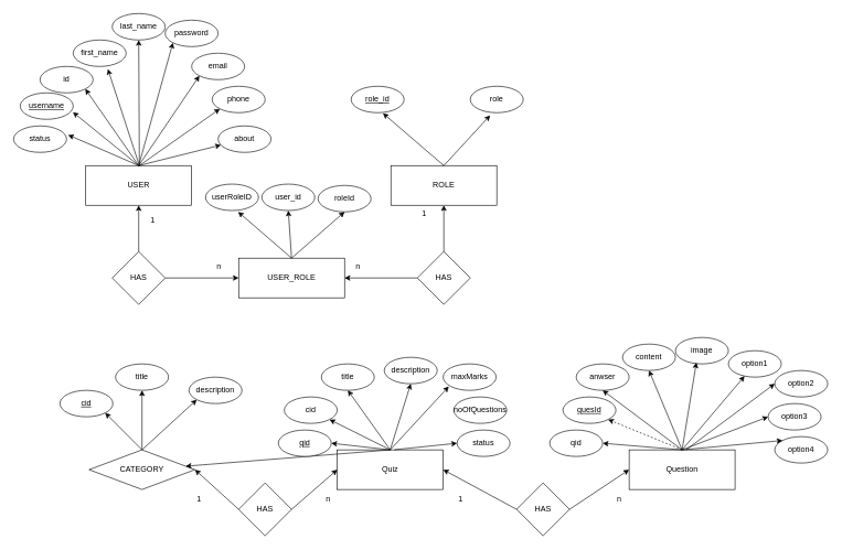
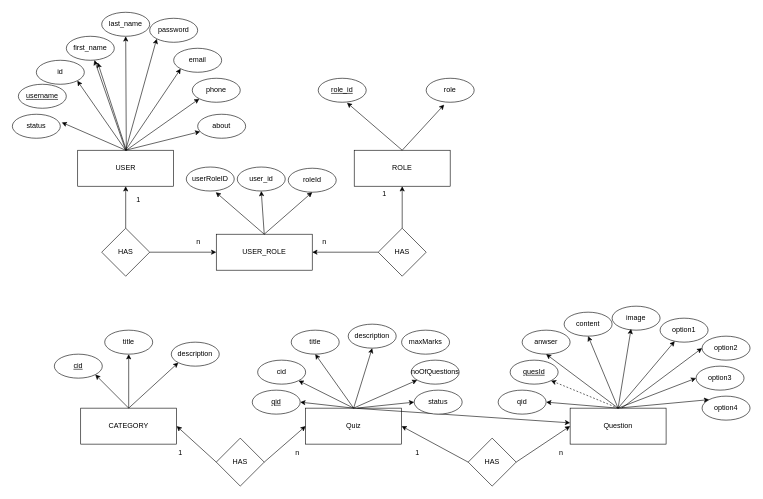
- <mxCell id="10" value="" style="endArrow=classic;html=1;rounded=0;entryX=0.995;entryY=0.73;entryDx=0;entryDy=0;entryPerimeter=0;exitX=0.5;exitY=0;exitDx=0;exitDy=0;" parent="1" source="2" target="4" edge="1"><mxGeometry width="50" height="50" relative="1" as="geometry"><mxPoint x="140" y="180" as="sourcePoint" /><mxPoint x="190" y="130" as="targetPoint" /></mxGeometry></mxCell>
+ <mxCell id="10" value="" style="endArrow=classic;html=1;rounded=0;exitX=0.5;exitY=0;exitDx=0;exitDy=0;" parent="1" source="2" target="5" edge="1"><mxGeometry width="50" height="50" relative="1" as="geometry"><mxPoint x="140" y="180" as="sourcePoint" /><mxPoint x="190" y="130" as="targetPoint" /></mxGeometry></mxCell>
- <mxCell id="59" value="" style="endArrow=classic;html=1;rounded=0;exitX=0.5;exitY=0;exitDx=0;exitDy=0;entryX=0.107;entryY=0.853;entryDx=0;entryDy=0;entryPerimeter=0;" edge="1" parent="1" source="50" target="57"><mxGeometry width="50" height="50" relative="1" as="geometry"><mxPoint x="595" y="660" as="sourcePoint" /><mxPoint x="660" y="600" as="targetPoint" /></mxGeometry></mxCell>
+ <mxCell id="59" value="" style="endArrow=classic;html=1;rounded=0;exitX=0.5;exitY=0;exitDx=0;exitDy=0;" edge="1" parent="1" source="50" target="70"><mxGeometry width="50" height="50" relative="1" as="geometry"><mxPoint x="595" y="660" as="sourcePoint" /><mxPoint x="660" y="600" as="targetPoint" /></mxGeometry></mxCell>
- <mxCell id="60" value="" style="endArrow=classic;html=1;rounded=0;exitX=0.5;exitY=0;exitDx=0;exitDy=0;" edge="1" parent="1" source="50" target="44"><mxGeometry width="50" height="50" relative="1" as="geometry"><mxPoint x="545" y="670" as="sourcePoint" /><mxPoint x="595" y="620" as="targetPoint" /></mxGeometry></mxCell>
+ <mxCell id="60" value="" style="endArrow=classic;html=1;rounded=0;exitX=0.5;exitY=0;exitDx=0;exitDy=0;" edge="1" parent="1" source="50" target="58"><mxGeometry width="50" height="50" relative="1" as="geometry"><mxPoint x="545" y="670" as="sourcePoint" /><mxPoint x="595" y="620" as="targetPoint" /></mxGeometry></mxCell>
- <mxCell id="44" value="CATEGORY" style="rhombus;whiteSpace=wrap;html=1;" vertex="1" parent="1"><mxGeometry x="134" y="680" width="160" height="60" as="geometry" /></mxCell>
+ <mxCell id="44" value="CATEGORY" style="rounded=0;whiteSpace=wrap;html=1;" vertex="1" parent="1"><mxGeometry x="134" y="680" width="160" height="60" as="geometry" /></mxCell>
